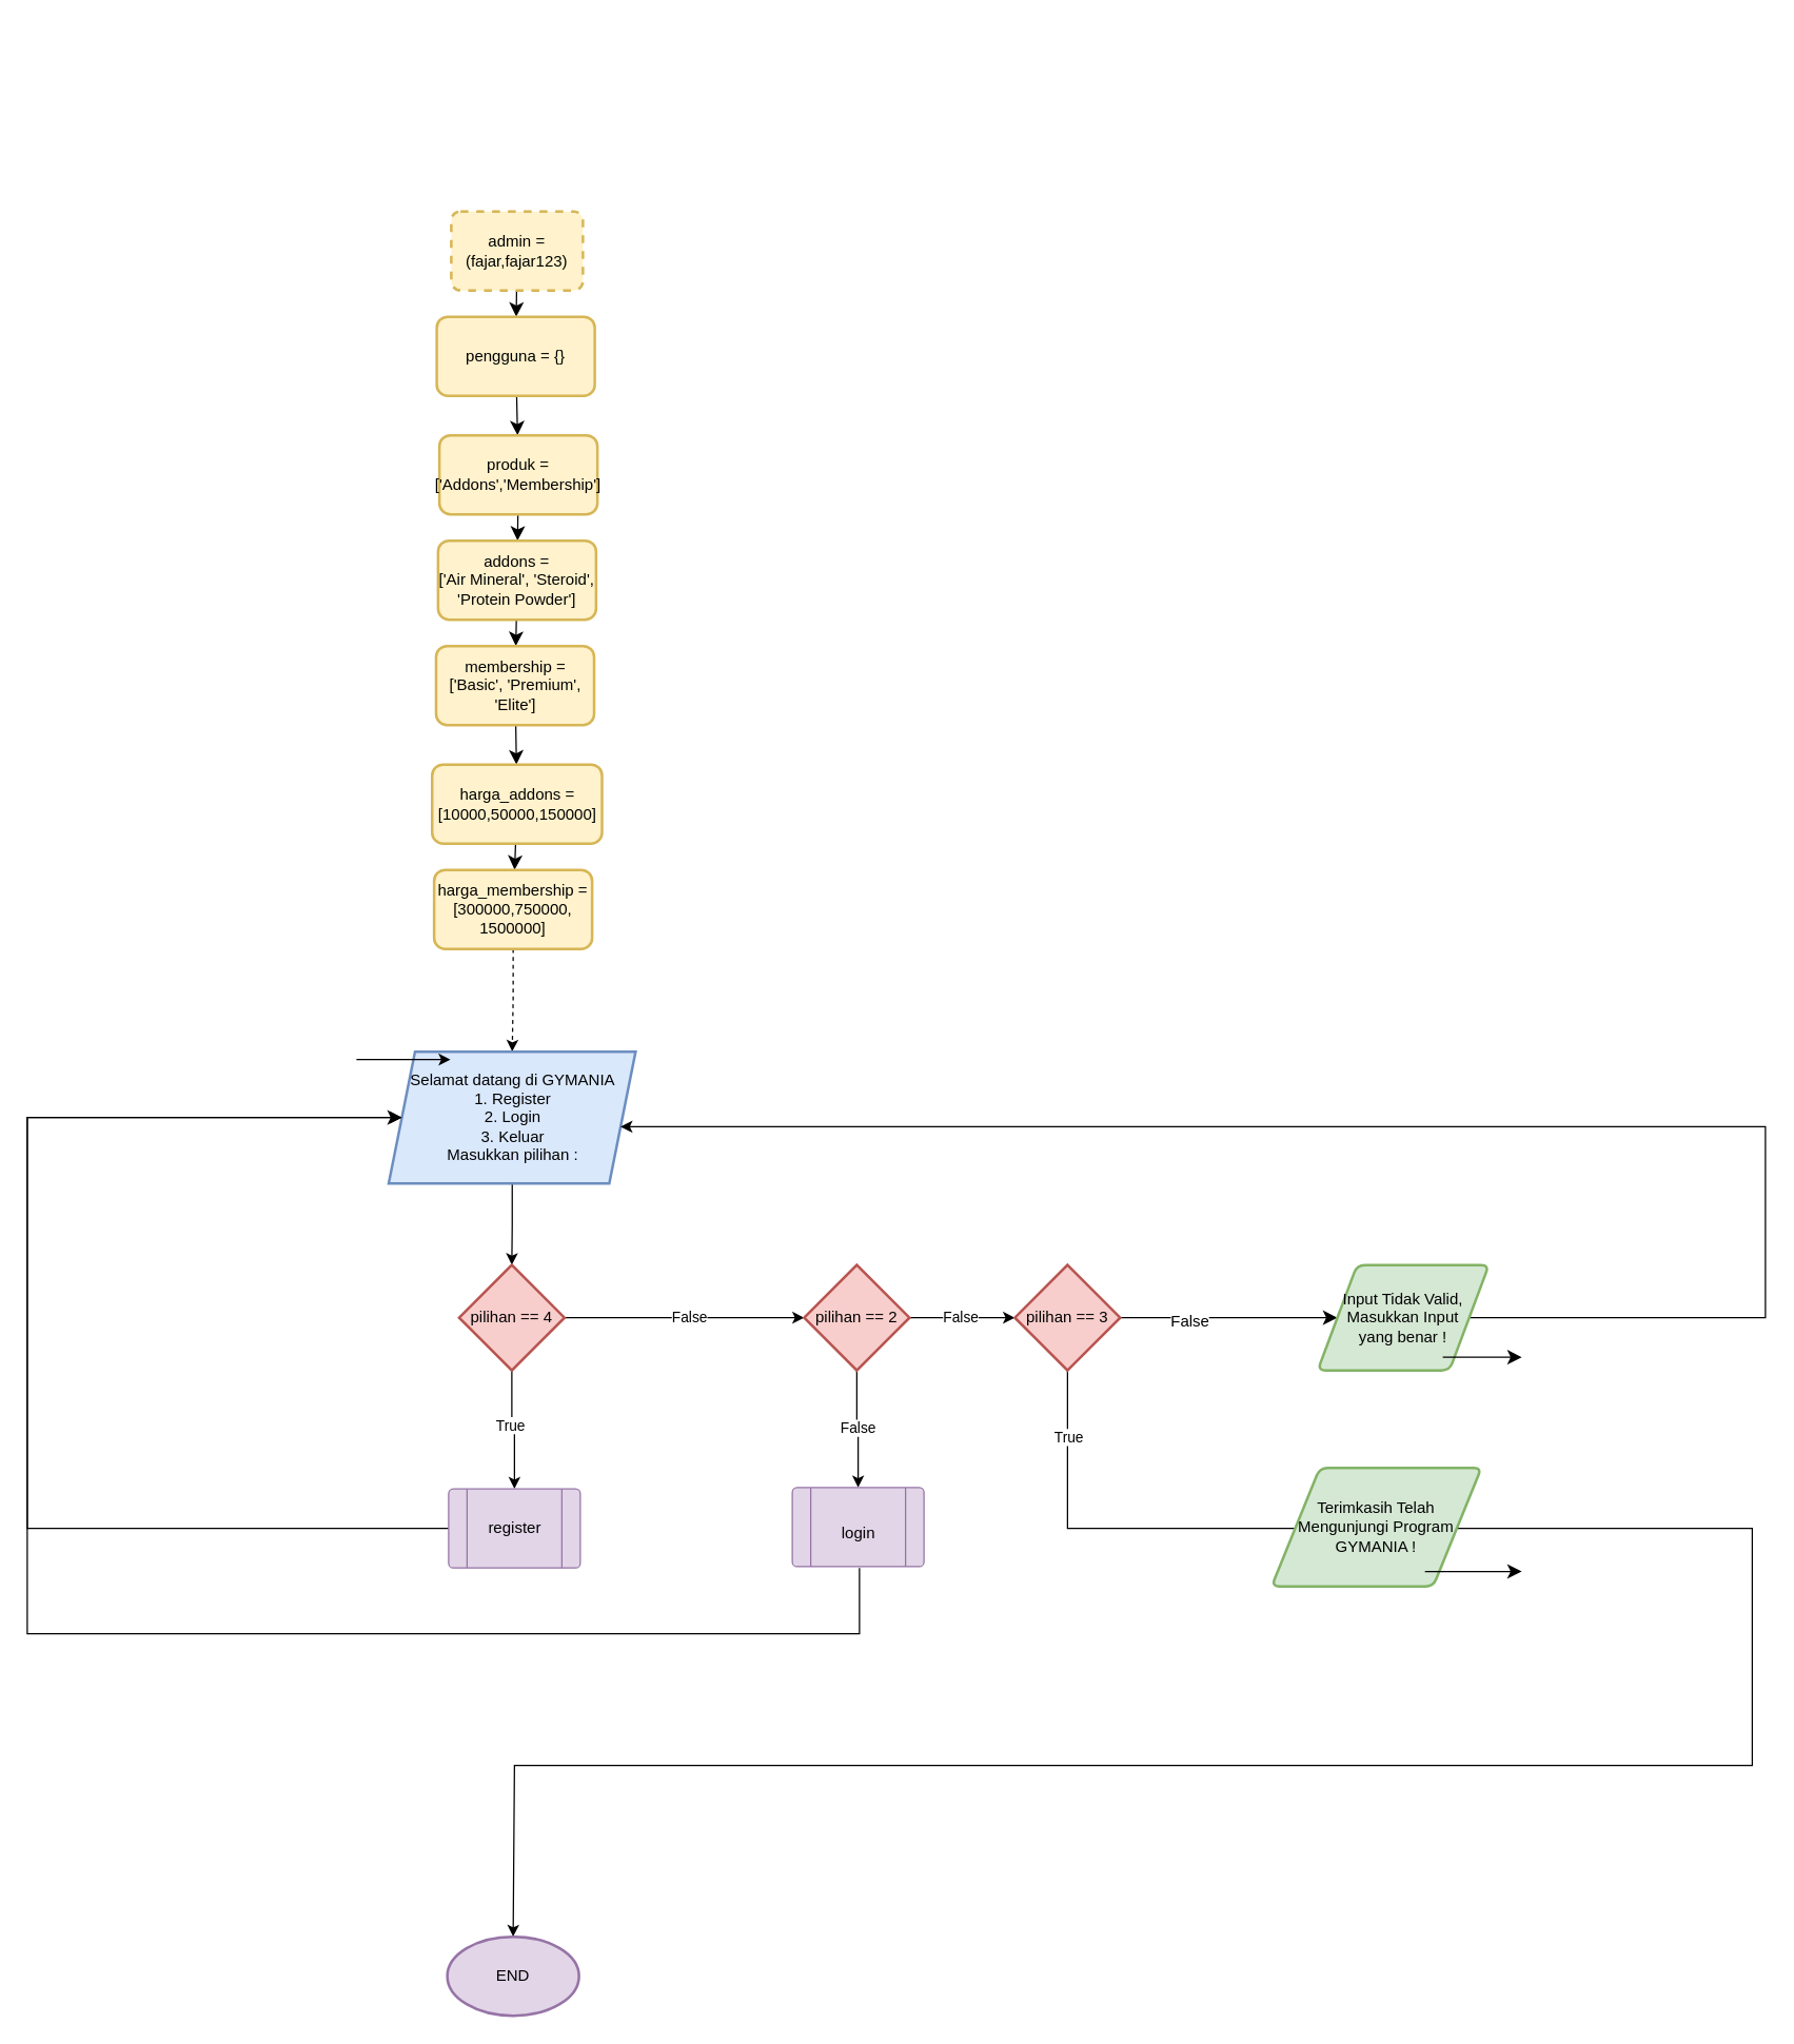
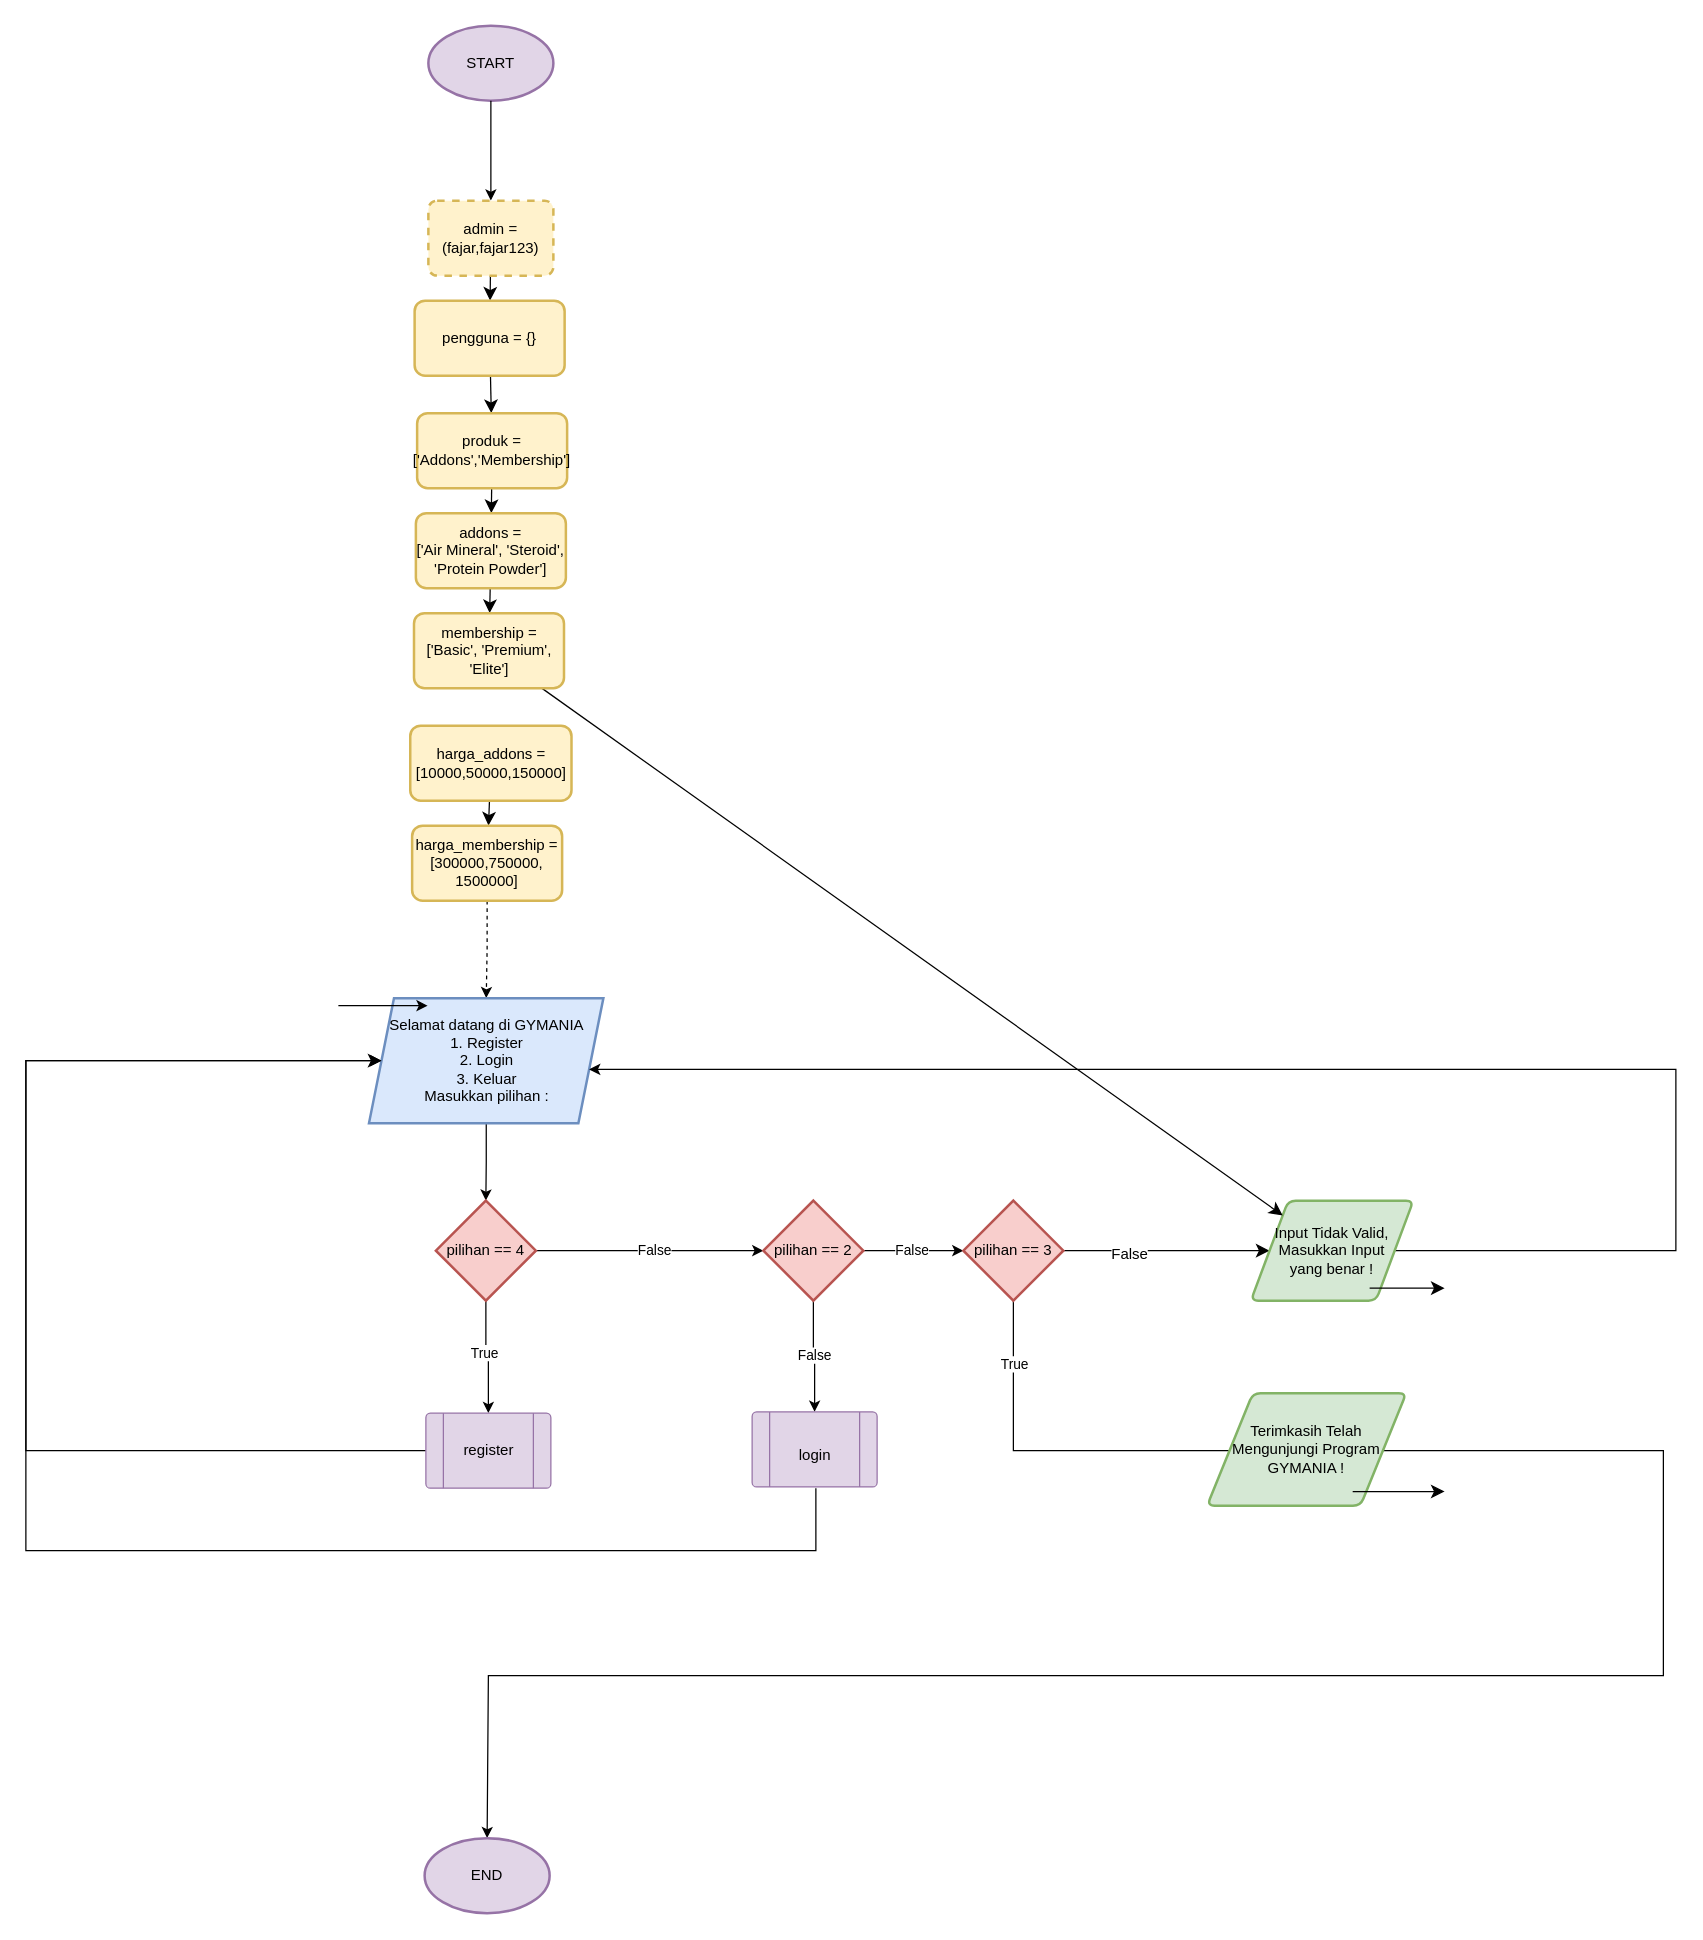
+ <mxCell id="3" value="START" style="strokeWidth=2;html=1;shape=mxgraph.flowchart.start_1;whiteSpace=wrap;fillColor=#e1d5e7;strokeColor=#9673a6;" parent="1" vertex="1"><mxGeometry x="342" y="20" width="100" height="60" as="geometry" /></mxCell>
+ <mxCell id="33" value="" style="edgeStyle=orthogonalEdgeStyle;rounded=0;orthogonalLoop=1;jettySize=auto;html=1;" parent="1" source="3" target="35" edge="1"><mxGeometry relative="1" as="geometry"><mxPoint x="391" y="270" as="sourcePoint" /><mxPoint x="391" y="490" as="targetPoint" /></mxGeometry></mxCell>
- <mxCell id="42" value="" style="edgeStyle=none;curved=1;rounded=0;orthogonalLoop=1;jettySize=auto;html=1;fontSize=12;startSize=8;endSize=8;" parent="1" source="43" target="45" edge="1"><mxGeometry relative="1" as="geometry" /></mxCell>
+ <mxCell id="42" value="" style="edgeStyle=none;curved=1;rounded=0;orthogonalLoop=1;jettySize=auto;html=1;fontSize=12;startSize=8;endSize=8;" parent="1" source="43" target="31" edge="1"><mxGeometry relative="1" as="geometry" /></mxCell>
